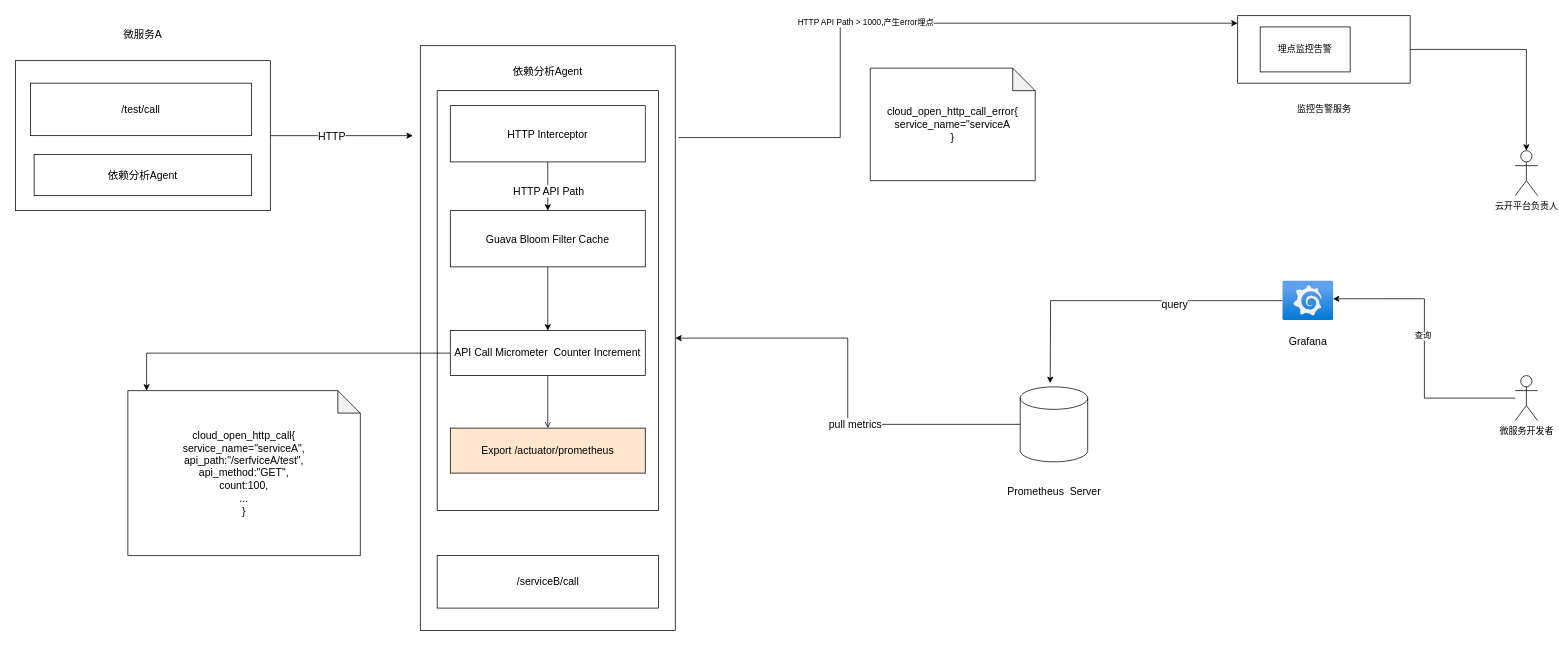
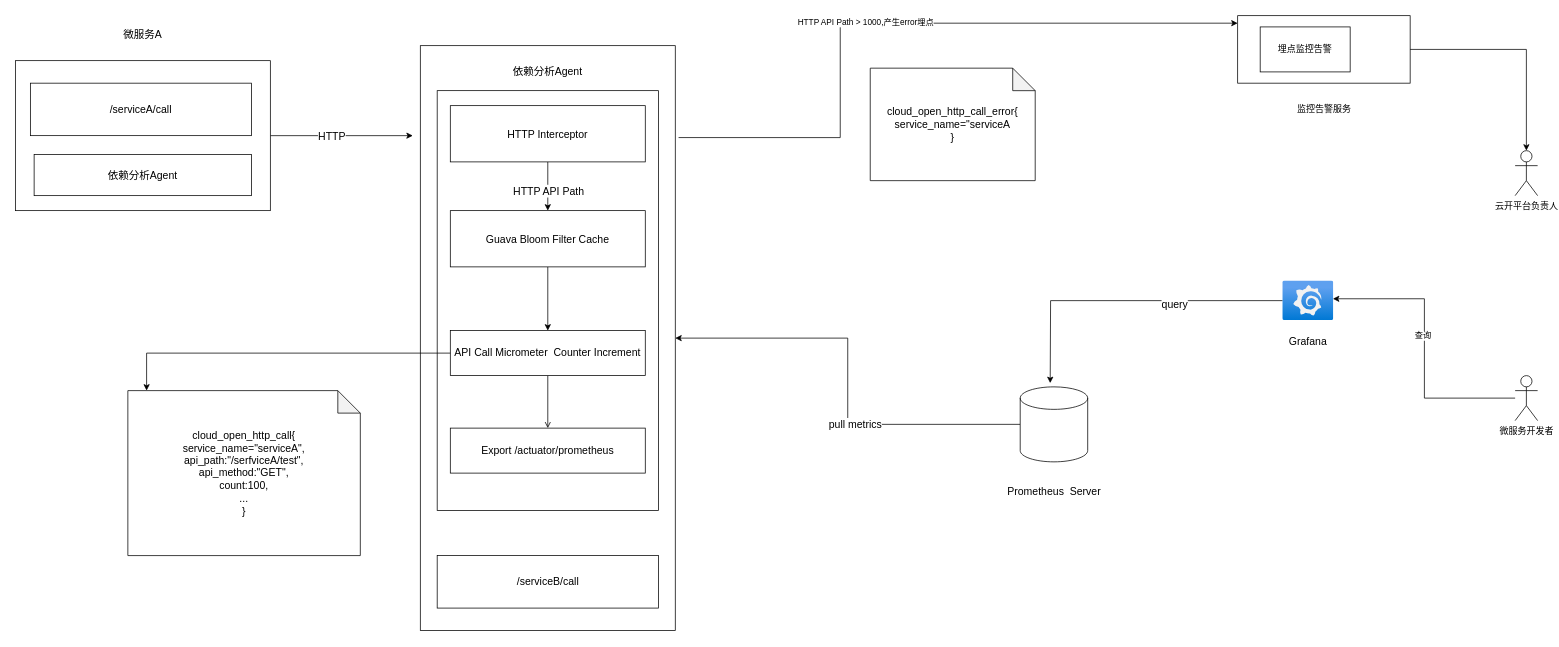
- <mxCell id="10" value="/test/call" style="rounded=0;whiteSpace=wrap;html=1;fontSize=14;" vertex="1" parent="1"><mxGeometry x="40" y="110" width="295" height="70" as="geometry" /></mxCell>
+ <mxCell id="10" value="/serviceA/call" style="rounded=0;whiteSpace=wrap;html=1;fontSize=14;" vertex="1" parent="1"><mxGeometry x="40" y="110" width="295" height="70" as="geometry" /></mxCell>
- <mxCell id="19" value="Export /actuator/prometheus" style="rounded=0;whiteSpace=wrap;html=1;fontSize=14;fillColor=#ffe6cc;" vertex="1" parent="1"><mxGeometry x="600" y="570" width="260" height="60" as="geometry" /></mxCell>
+ <mxCell id="19" value="Export /actuator/prometheus" style="rounded=0;whiteSpace=wrap;html=1;fontSize=14;" vertex="1" parent="1"><mxGeometry x="600" y="570" width="260" height="60" as="geometry" /></mxCell>
